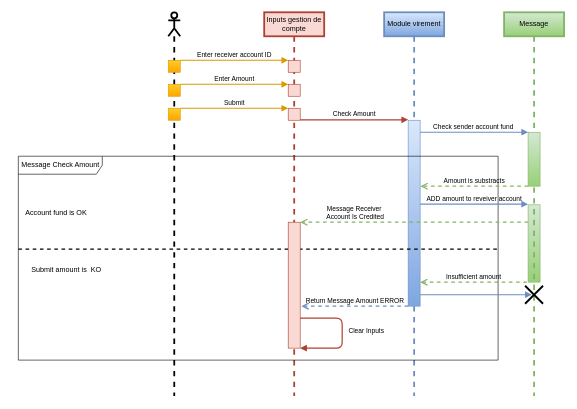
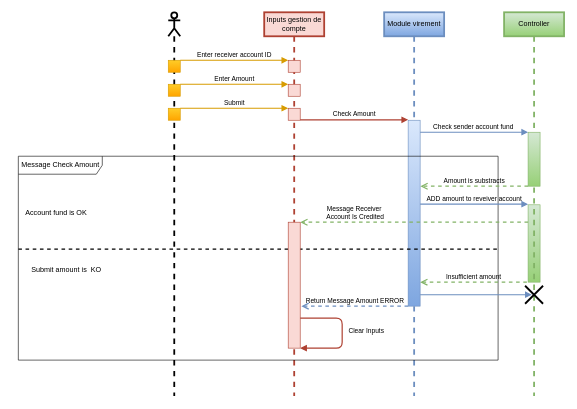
- <mxCell id="17" value="Message" style="shape=umlLifeline;perimeter=lifelinePerimeter;whiteSpace=wrap;html=1;container=1;collapsible=0;recursiveResize=0;outlineConnect=0;fillColor=#d5e8d4;strokeColor=#82b366;gradientColor=#97d077;fontColor=#000000;strokeWidth=3;" vertex="1" parent="1"><mxGeometry x="840" y="20" width="100" height="640" as="geometry" /></mxCell>
+ <mxCell id="17" value="Controller" style="shape=umlLifeline;perimeter=lifelinePerimeter;whiteSpace=wrap;html=1;container=1;collapsible=0;recursiveResize=0;outlineConnect=0;fillColor=#d5e8d4;strokeColor=#82b366;gradientColor=#97d077;fontColor=#000000;strokeWidth=3;" vertex="1" parent="1"><mxGeometry x="840" y="20" width="100" height="640" as="geometry" /></mxCell>
